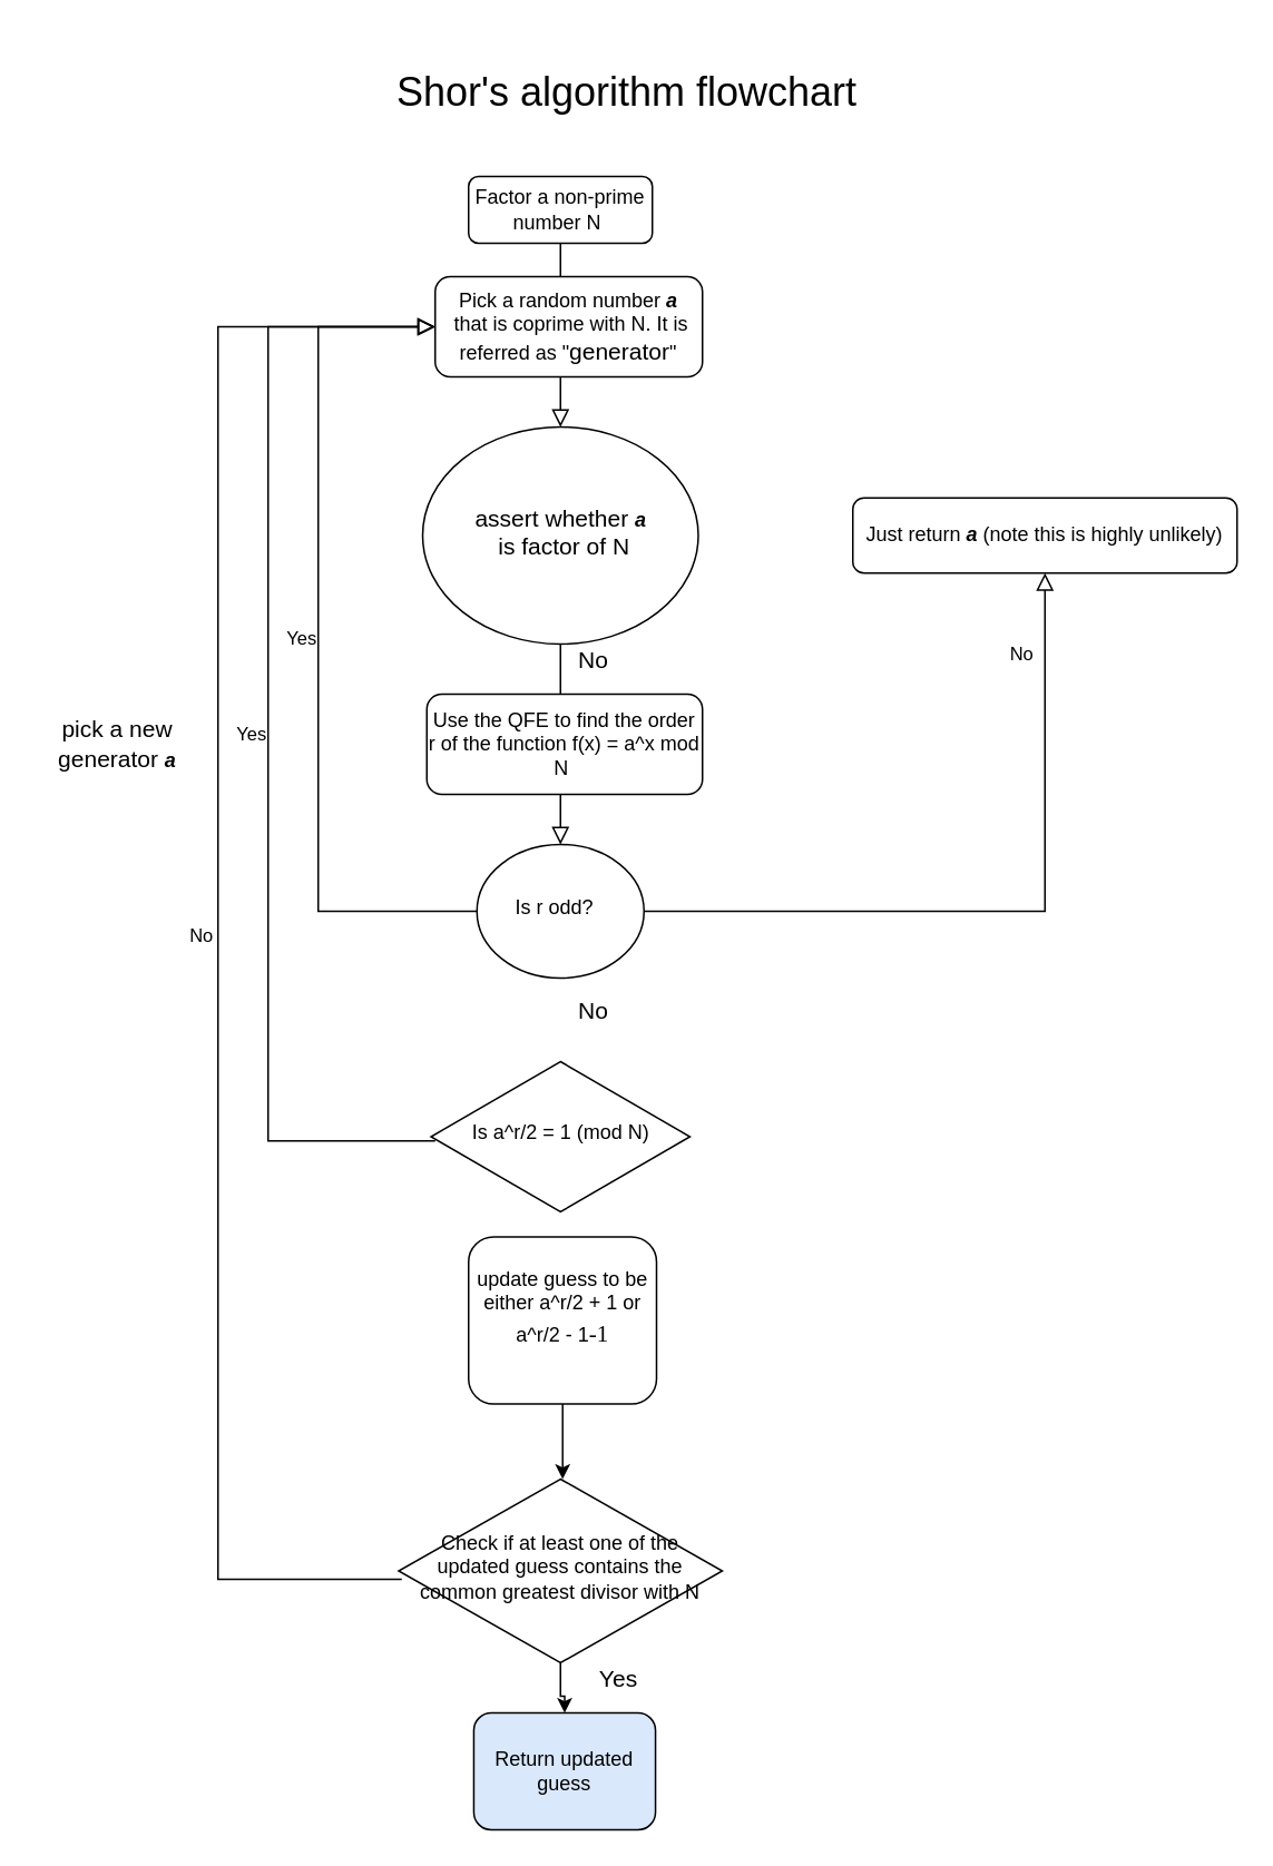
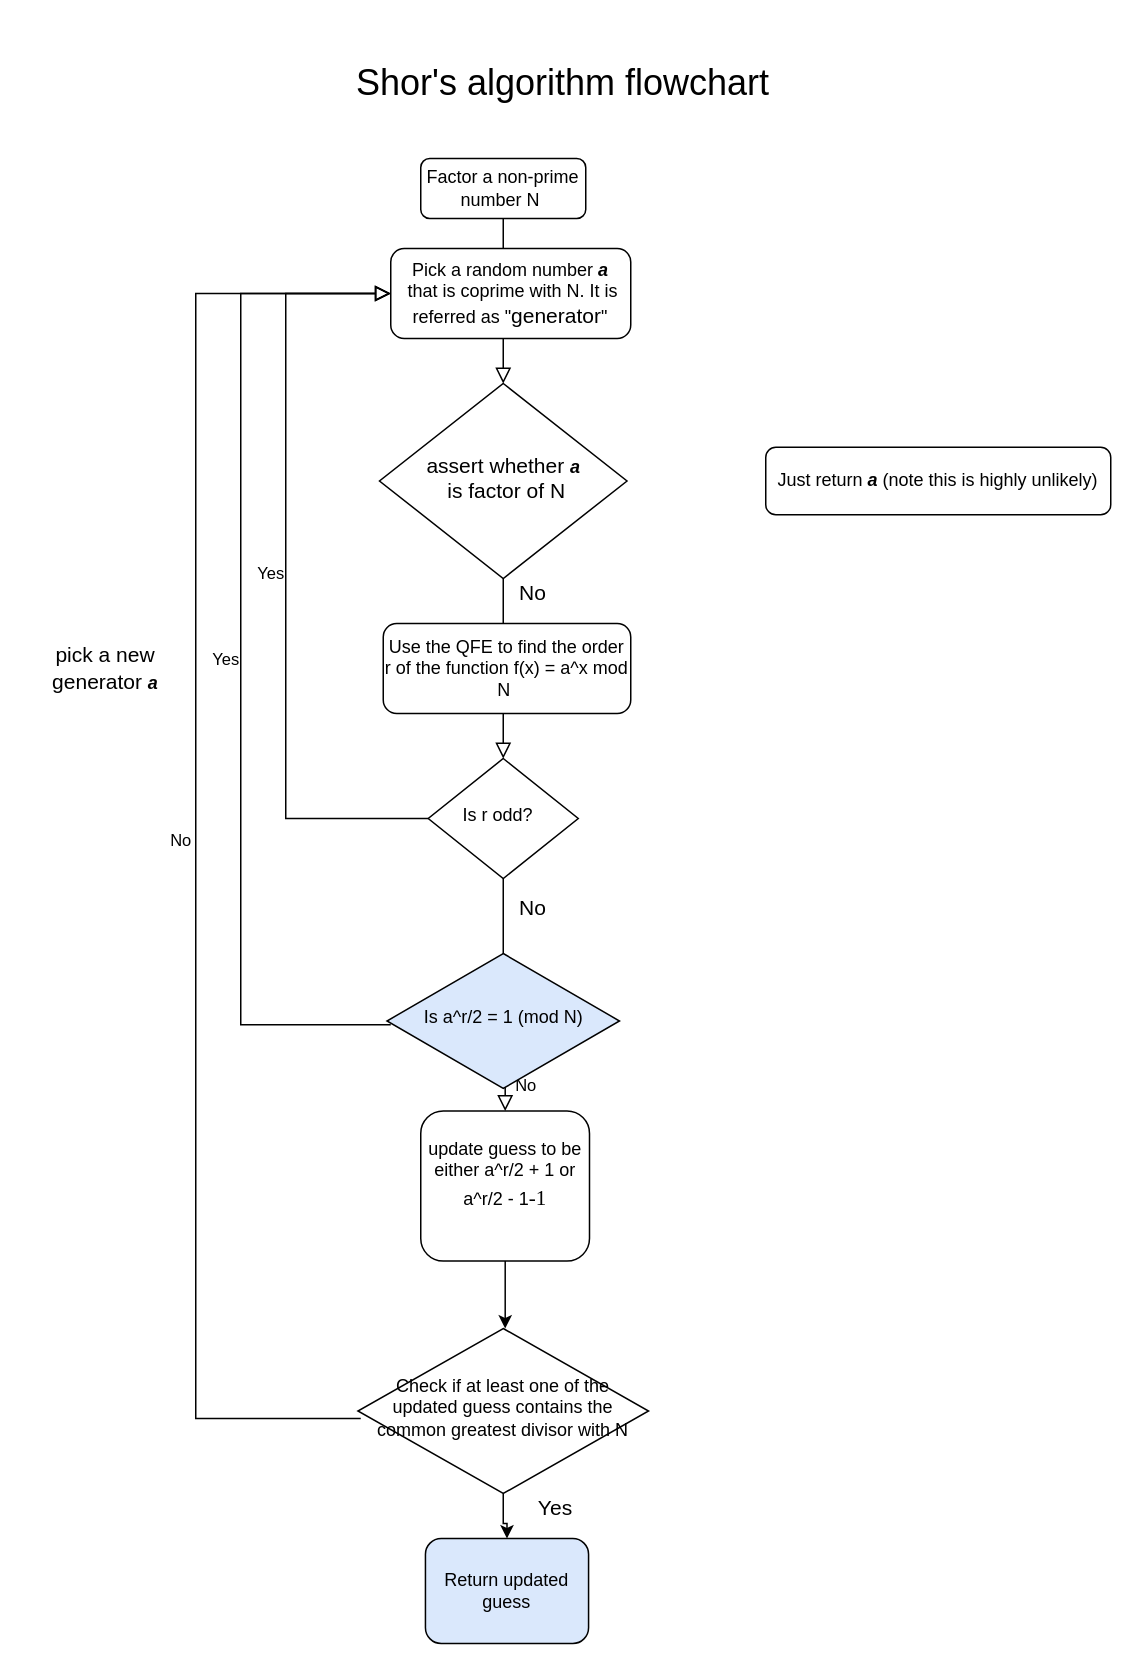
- <mxCell id="5" value="&lt;font style=&quot;font-size: 14px&quot;&gt;assert whether&amp;nbsp;&lt;b style=&quot;font-size: 12px&quot;&gt;&lt;i&gt;a&lt;/i&gt;&lt;/b&gt;&lt;br&gt;&amp;nbsp;is factor of N&lt;/font&gt;" style="ellipse;whiteSpace=wrap;html=1;shadow=0;fontFamily=Helvetica;fontSize=12;align=center;strokeWidth=1;spacing=6;spacingTop=-4;" parent="1" vertex="1"><mxGeometry x="252.5" y="255" width="165" height="130" as="geometry" /></mxCell>
+ <mxCell id="5" value="&lt;font style=&quot;font-size: 14px&quot;&gt;assert whether&amp;nbsp;&lt;b style=&quot;font-size: 12px&quot;&gt;&lt;i&gt;a&lt;/i&gt;&lt;/b&gt;&lt;br&gt;&amp;nbsp;is factor of N&lt;/font&gt;" style="rhombus;whiteSpace=wrap;html=1;shadow=0;fontFamily=Helvetica;fontSize=12;align=center;strokeWidth=1;spacing=6;spacingTop=-4;" parent="1" vertex="1"><mxGeometry x="252.5" y="255" width="165" height="130" as="geometry" /></mxCell>
- <mxCell id="9" value="Is r odd? &amp;nbsp;" style="ellipse;whiteSpace=wrap;html=1;shadow=0;fontFamily=Helvetica;fontSize=12;align=center;strokeWidth=1;spacing=6;spacingTop=-4;" parent="1" vertex="1"><mxGeometry x="285" y="505" width="100" height="80" as="geometry" /></mxCell>
+ <mxCell id="9" value="Is r odd? &amp;nbsp;" style="rhombus;whiteSpace=wrap;html=1;shadow=0;fontFamily=Helvetica;fontSize=12;align=center;strokeWidth=1;spacing=6;spacingTop=-4;" parent="1" vertex="1"><mxGeometry x="285" y="505" width="100" height="80" as="geometry" /></mxCell>
- <mxCell id="7" value="No" style="rounded=0;html=1;jettySize=auto;orthogonalLoop=1;fontSize=11;endArrow=block;endFill=0;endSize=8;strokeWidth=1;shadow=0;labelBackgroundColor=none;edgeStyle=orthogonalEdgeStyle;" parent="1" source="9" target="6" edge="1"><mxGeometry x="0.779" y="14" relative="1" as="geometry"><mxPoint as="offset" /></mxGeometry></mxCell>
+ <mxCell id="7" value="No" style="rounded=0;html=1;jettySize=auto;orthogonalLoop=1;fontSize=11;endArrow=block;endFill=0;endSize=8;strokeWidth=1;shadow=0;labelBackgroundColor=none;edgeStyle=orthogonalEdgeStyle;" parent="1" source="9" target="11" edge="1"><mxGeometry x="0.779" y="14" relative="1" as="geometry"><mxPoint as="offset" /></mxGeometry></mxCell>
- <mxCell id="15" value="Is&amp;nbsp;a^r/2 = 1 (mod N)" style="rhombus;whiteSpace=wrap;html=1;shadow=0;fontFamily=Helvetica;fontSize=12;align=center;strokeWidth=1;spacing=6;spacingTop=-4;" vertex="1" parent="1"><mxGeometry x="257.5" y="635" width="155" height="90" as="geometry" /></mxCell>
+ <mxCell id="15" value="Is&amp;nbsp;a^r/2 = 1 (mod N)" style="rhombus;whiteSpace=wrap;html=1;shadow=0;fontFamily=Helvetica;fontSize=12;align=center;strokeWidth=1;spacing=6;spacingTop=-4;fillColor=#dae8fc;" vertex="1" parent="1"><mxGeometry x="257.5" y="635" width="155" height="90" as="geometry" /></mxCell>
